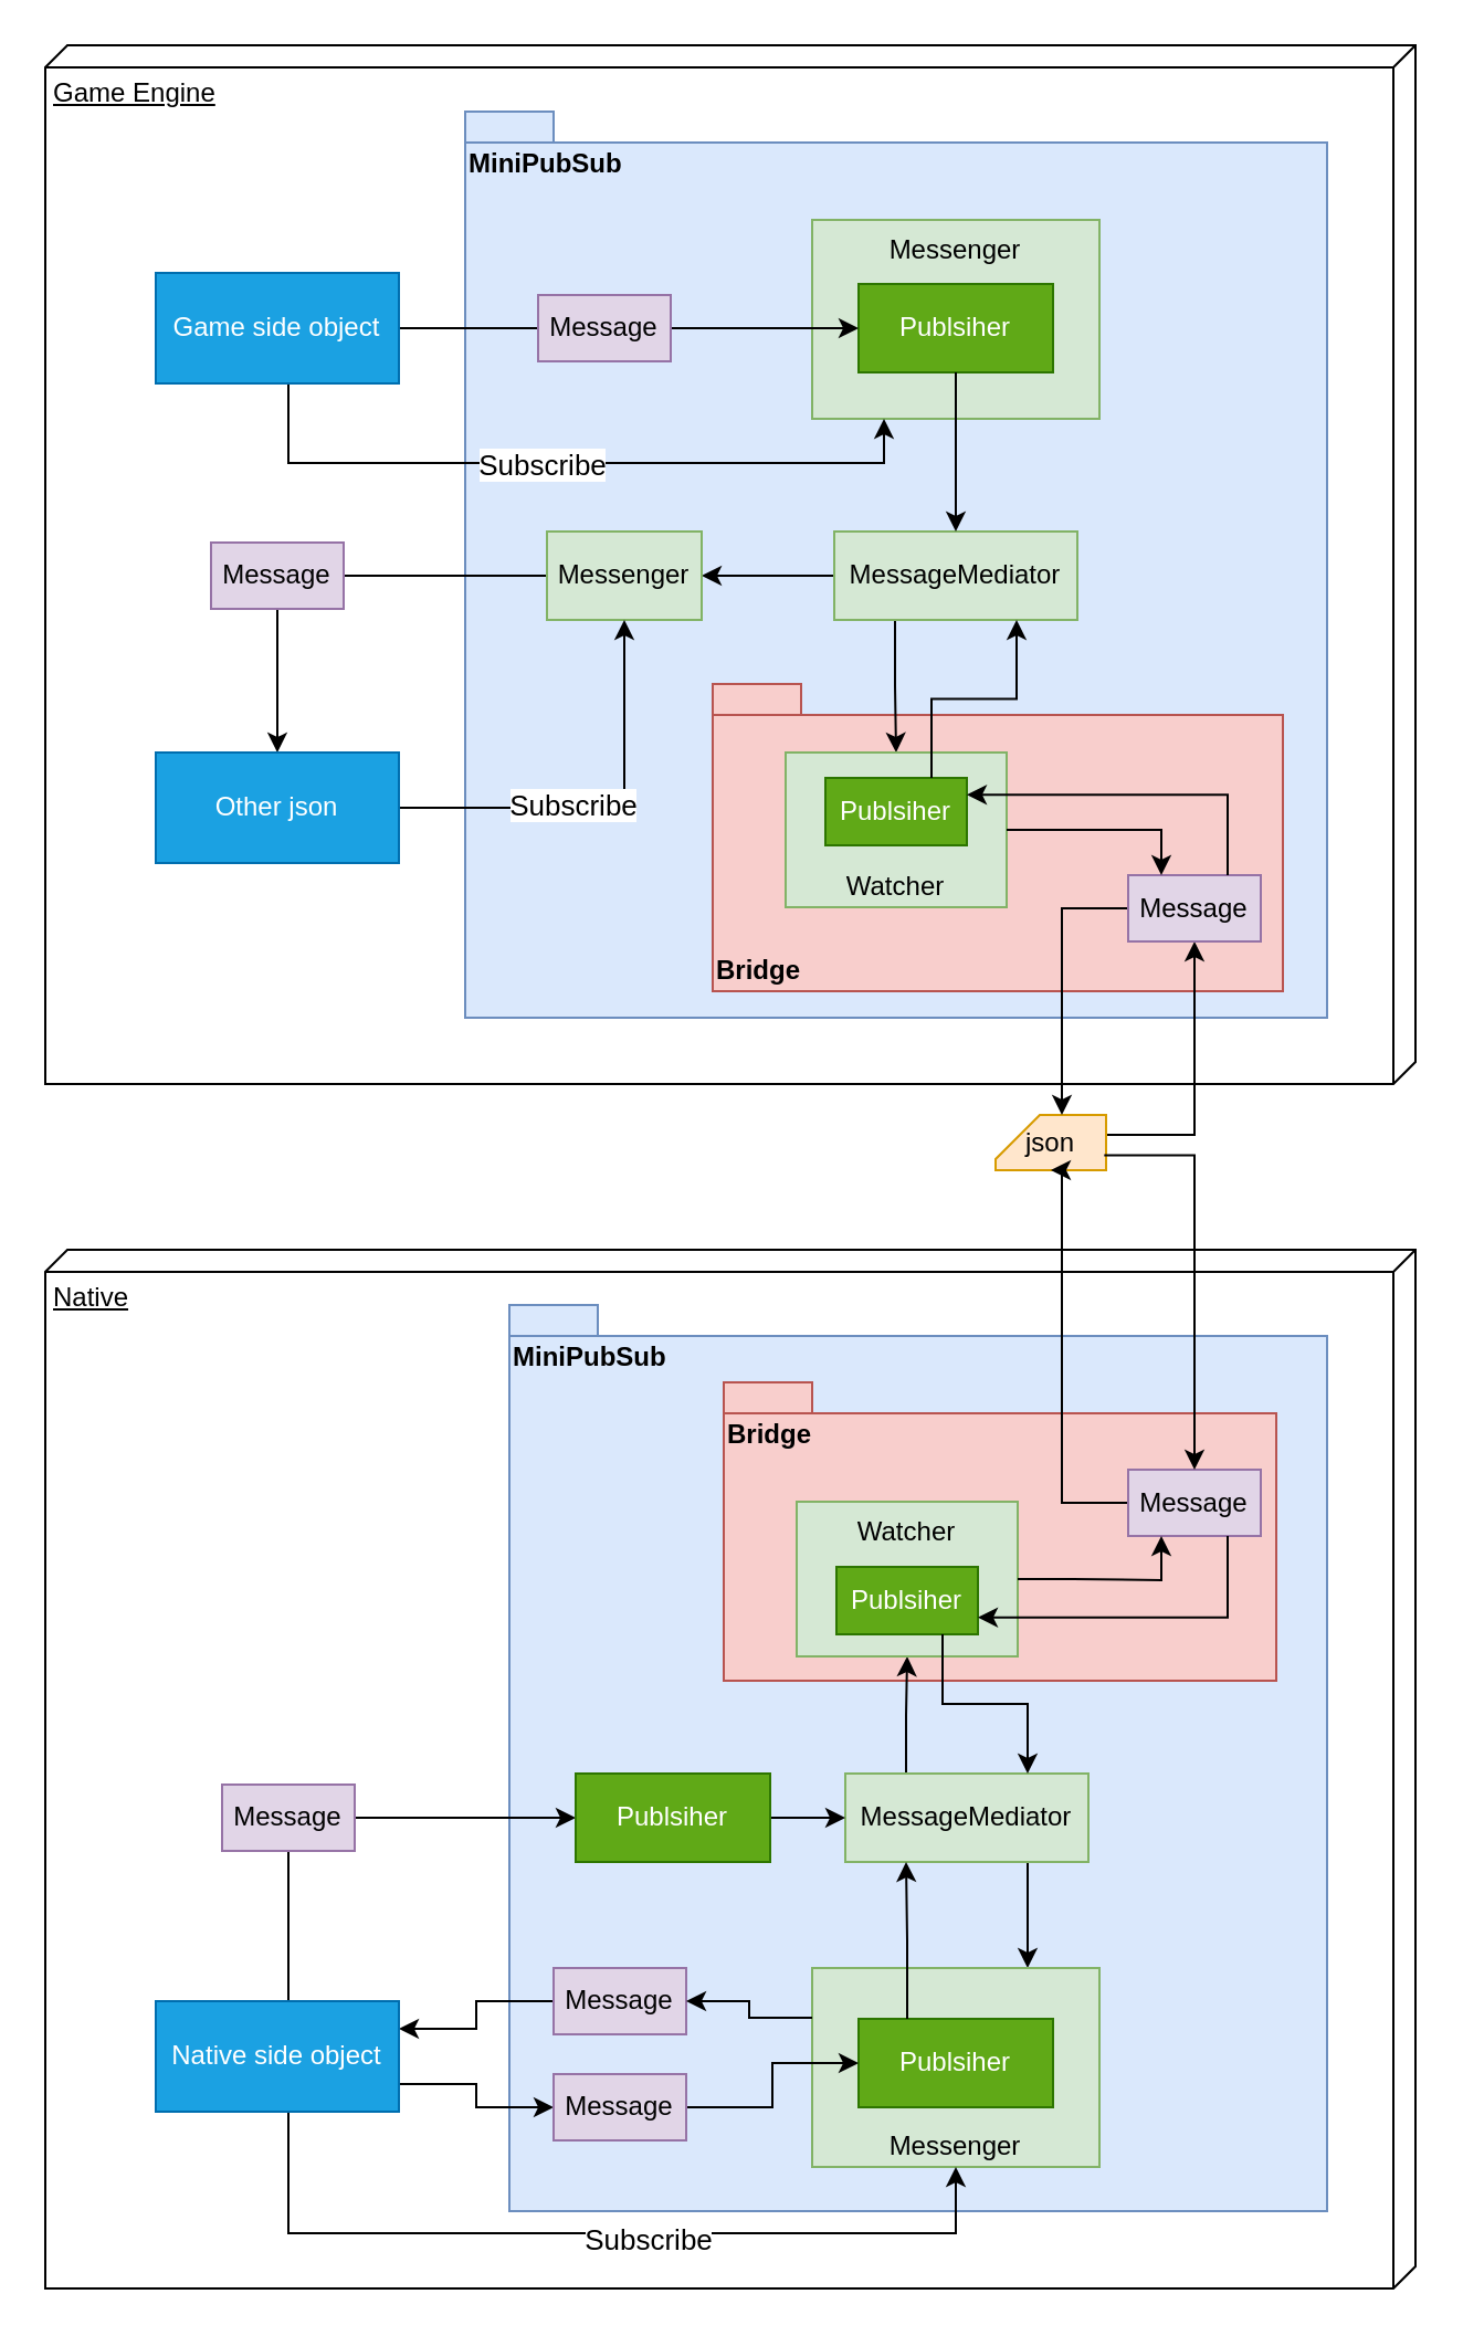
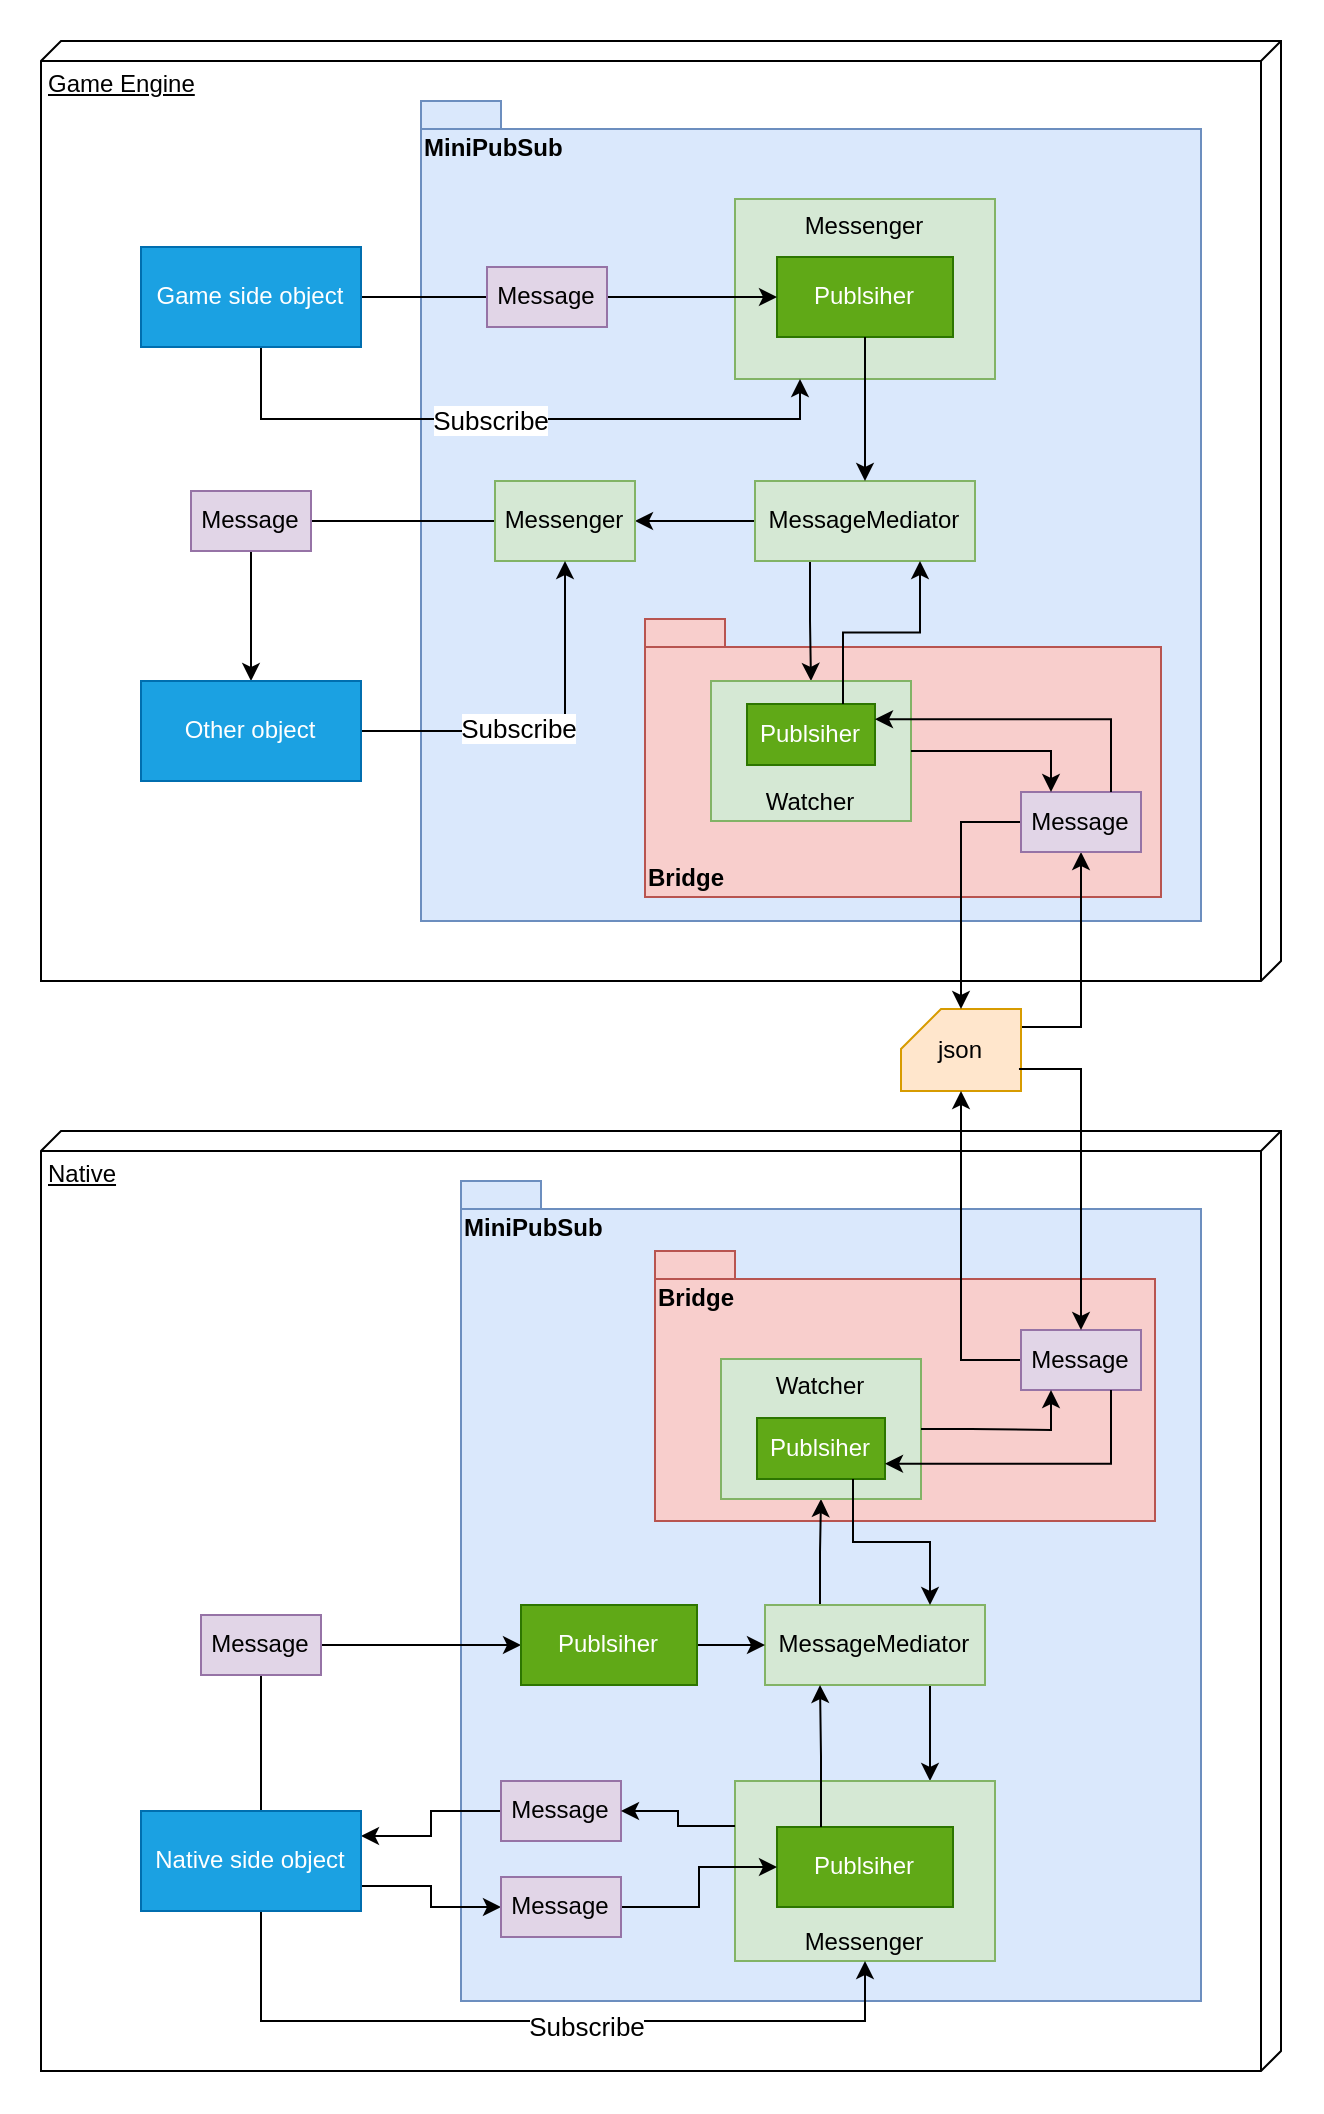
- <mxCell id="48" value="Other json" style="html=1;whiteSpace=wrap;fillColor=#1ba1e2;fontColor=#ffffff;strokeColor=#006EAF;rounded=0;" vertex="1" parent="1"><mxGeometry x="70" y="340" width="110" height="50" as="geometry" /></mxCell>
+ <mxCell id="48" value="Other object" style="html=1;whiteSpace=wrap;fillColor=#1ba1e2;fontColor=#ffffff;strokeColor=#006EAF;rounded=0;" vertex="1" parent="1"><mxGeometry x="70" y="340" width="110" height="50" as="geometry" /></mxCell>
- <mxCell id="19" value="json" style="shape=card;whiteSpace=wrap;html=1;fillColor=#ffe6cc;strokeColor=#d79b00;size=20;rounded=0;" vertex="1" parent="1"><mxGeometry x="450" y="504" width="50" height="25" as="geometry" /></mxCell>
+ <mxCell id="19" value="json" style="shape=card;whiteSpace=wrap;html=1;fillColor=#ffe6cc;strokeColor=#d79b00;size=20;rounded=0;" vertex="1" parent="1"><mxGeometry x="450" y="504" width="60" height="41" as="geometry" /></mxCell>
